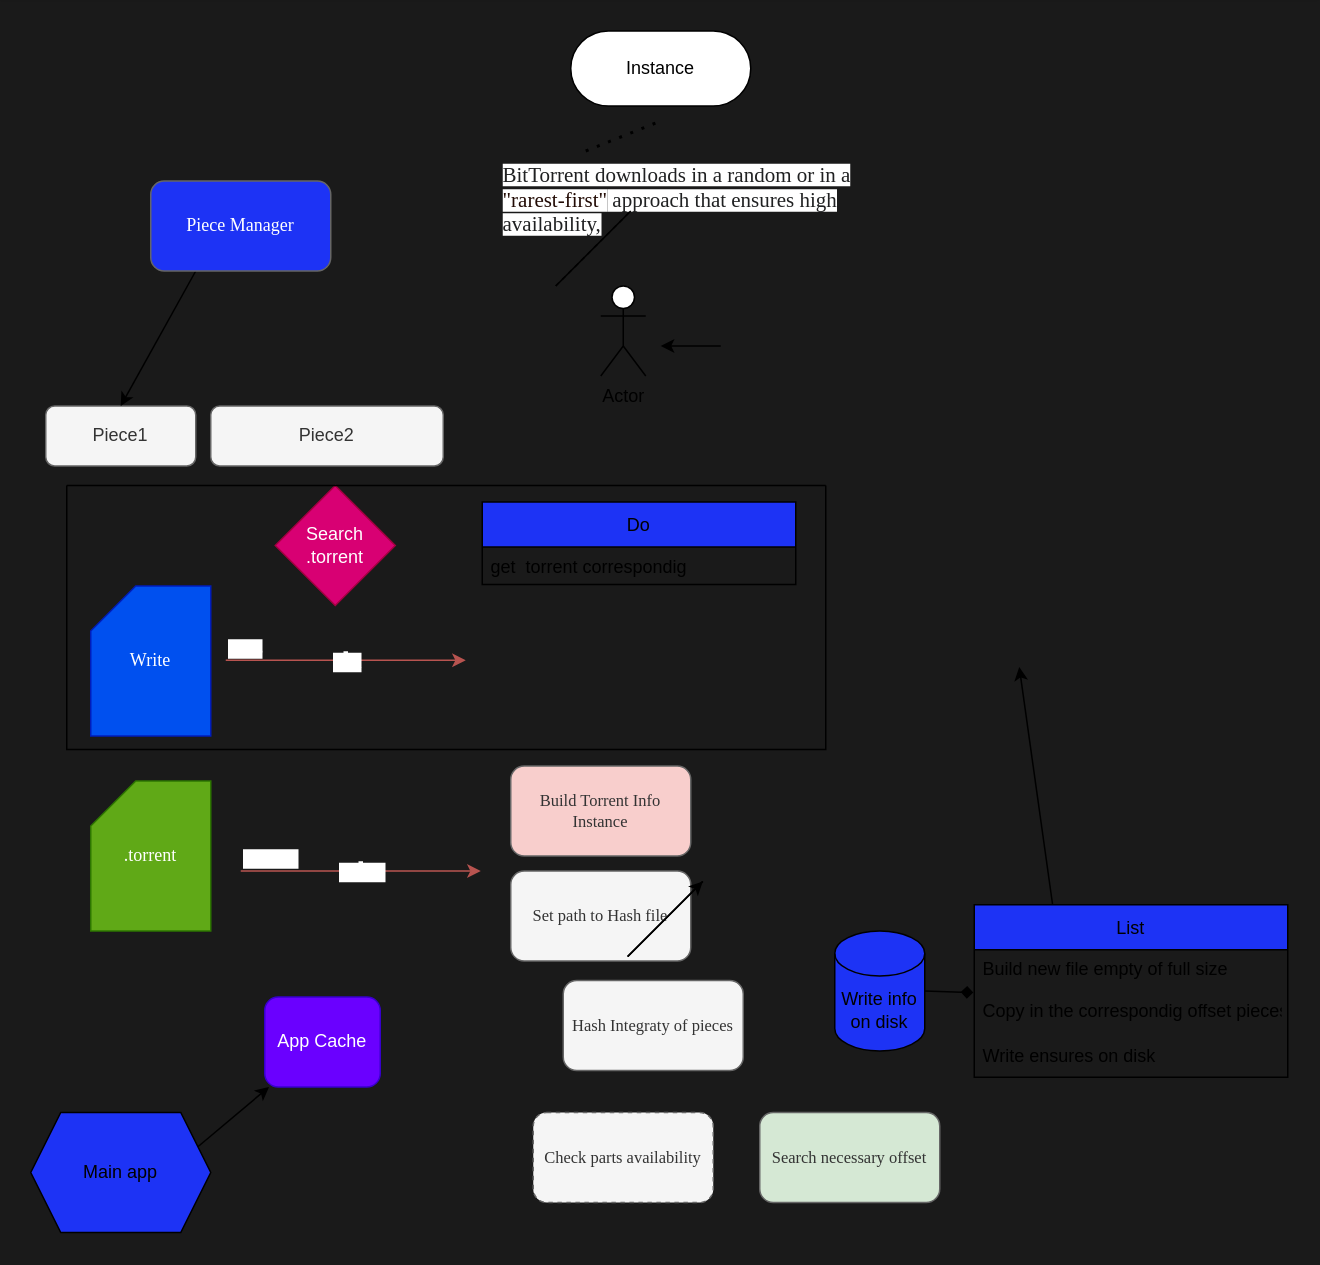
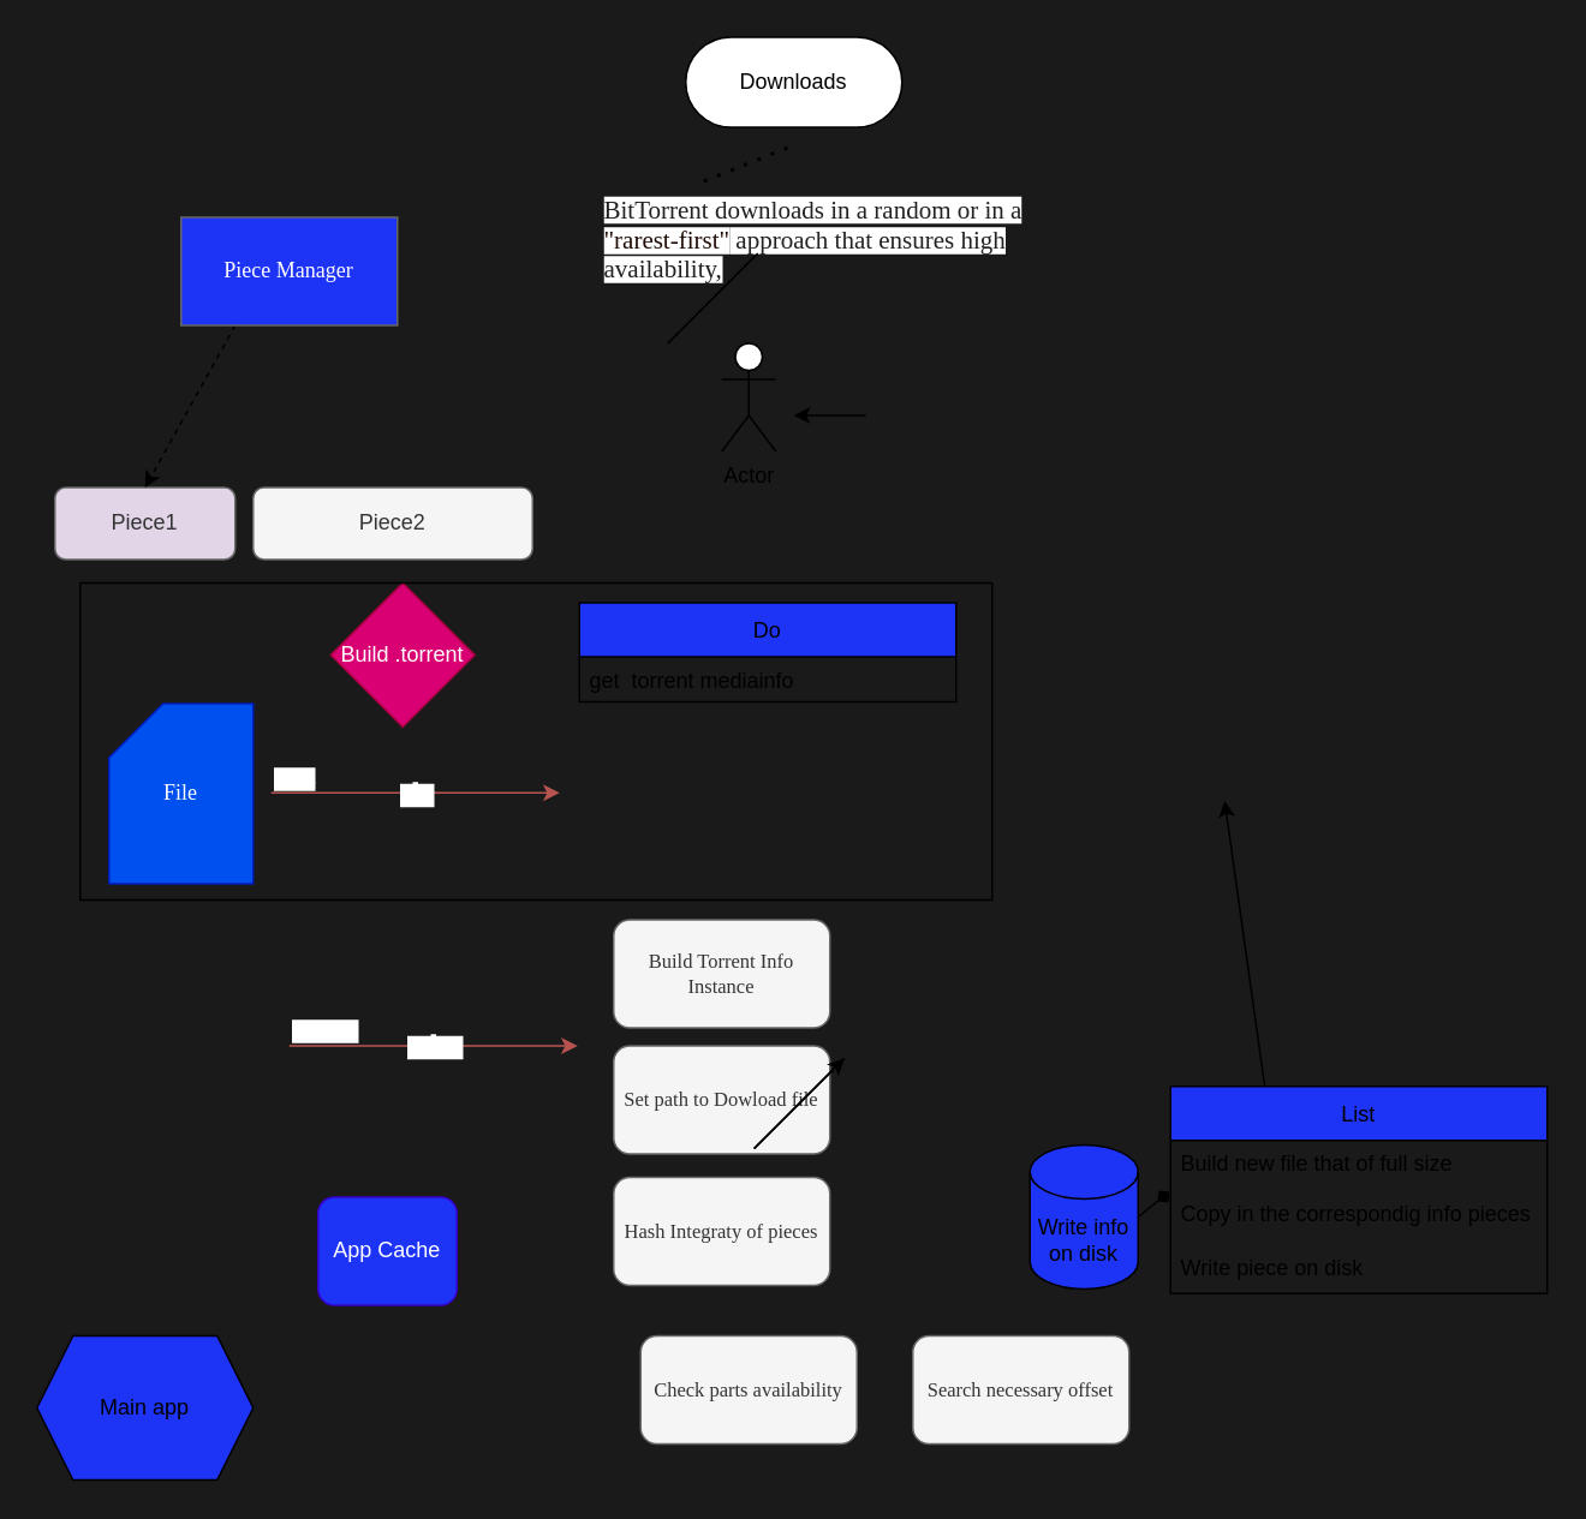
- <mxCell id="5" value="Instance" style="rounded=1;whiteSpace=wrap;html=1;arcSize=50;" parent="1" vertex="1"><mxGeometry x="380" y="20" width="120" height="50" as="geometry" /></mxCell>
+ <mxCell id="5" value="Downloads" style="rounded=1;whiteSpace=wrap;html=1;arcSize=50;" parent="1" vertex="1"><mxGeometry x="380" y="20" width="120" height="50" as="geometry" /></mxCell>
- <mxCell id="8" value="&lt;font color=&quot;#ffffff&quot;&gt;Piece Manager&lt;/font&gt;" style="rounded=1;whiteSpace=wrap;html=1;fontFamily=Tahoma;fontColor=#333333;fillColor=#1D33F5;strokeColor=#666666;" parent="1" vertex="1"><mxGeometry x="100" y="120" width="120" height="60" as="geometry" /></mxCell>
+ <mxCell id="8" value="&lt;font color=&quot;#ffffff&quot;&gt;Piece Manager&lt;/font&gt;" style="whiteSpace=wrap;html=1;fontFamily=Tahoma;fontColor=#333333;fillColor=#1D33F5;strokeColor=#666666;rounded=0;" parent="1" vertex="1"><mxGeometry x="100" y="120" width="120" height="60" as="geometry" /></mxCell>
- <mxCell id="7" style="edgeStyle=none;html=1;exitX=0.25;exitY=1;exitDx=0;exitDy=0;entryX=0.5;entryY=0;entryDx=0;entryDy=0;fontFamily=Tahoma;fontColor=#FFFFFF;" parent="1" source="8" target="2" edge="1"><mxGeometry relative="1" as="geometry" /></mxCell>
+ <mxCell id="7" style="edgeStyle=none;html=1;exitX=0.25;exitY=1;exitDx=0;exitDy=0;entryX=0.5;entryY=0;entryDx=0;entryDy=0;fontFamily=Tahoma;fontColor=#FFFFFF;dashed=1;" parent="1" source="8" target="2" edge="1"><mxGeometry relative="1" as="geometry" /></mxCell>
- <mxCell id="2" value="Piece1" style="rounded=1;whiteSpace=wrap;html=1;fillColor=#f5f5f5;fontColor=#333333;strokeColor=#666666;" parent="1" vertex="1"><mxGeometry x="30" y="270" width="100" height="40" as="geometry" /></mxCell>
+ <mxCell id="2" value="Piece1" style="rounded=1;whiteSpace=wrap;html=1;fillColor=#e1d5e7;fontColor=#333333;strokeColor=#666666;" parent="1" vertex="1"><mxGeometry x="30" y="270" width="100" height="40" as="geometry" /></mxCell>
- <mxCell id="40" value="Search .torrent" style="rhombus;whiteSpace=wrap;html=1;fillColor=#d80073;fontColor=#ffffff;strokeColor=#A50040;" vertex="1" parent="1"><mxGeometry x="183" y="323" width="80" height="80" as="geometry" /></mxCell>
+ <mxCell id="40" value="Build .torrent" style="rhombus;whiteSpace=wrap;html=1;fillColor=#d80073;fontColor=#ffffff;strokeColor=#A50040;" vertex="1" parent="1"><mxGeometry x="183" y="323" width="80" height="80" as="geometry" /></mxCell>
- <mxCell id="43" value="get  torrent correspondig" style="text;strokeColor=none;fillColor=none;align=left;verticalAlign=middle;spacingLeft=4;spacingRight=4;overflow=hidden;points=[[0,0.5],[1,0.5]];portConstraint=eastwest;rotatable=0;" vertex="1" parent="42"><mxGeometry y="30" width="209" height="25" as="geometry" /></mxCell>
+ <mxCell id="43" value="get  torrent mediainfo" style="text;strokeColor=none;fillColor=none;align=left;verticalAlign=middle;spacingLeft=4;spacingRight=4;overflow=hidden;points=[[0,0.5],[1,0.5]];portConstraint=eastwest;rotatable=0;" vertex="1" parent="42"><mxGeometry y="30" width="209" height="25" as="geometry" /></mxCell>
- <mxCell id="13" value="Write" style="shape=card;whiteSpace=wrap;html=1;fontFamily=Tahoma;fontColor=#ffffff;fillColor=#0050ef;strokeColor=#001DBC;" parent="1" vertex="1"><mxGeometry x="60" y="390" width="80" height="100" as="geometry" /></mxCell>
+ <mxCell id="13" value="File" style="shape=card;whiteSpace=wrap;html=1;fontFamily=Tahoma;fontColor=#ffffff;fillColor=#0050ef;strokeColor=#001DBC;" parent="1" vertex="1"><mxGeometry x="60" y="390" width="80" height="100" as="geometry" /></mxCell>
- <mxCell id="24" value="Build Torrent Info Instance" style="rounded=1;whiteSpace=wrap;html=1;fontFamily=Tahoma;fontSize=11;fillColor=#f8cecc;fontColor=#333333;strokeColor=#666666;" parent="1" vertex="1"><mxGeometry x="340" y="510" width="120" height="60" as="geometry" /></mxCell>
+ <mxCell id="24" value="Build Torrent Info Instance" style="rounded=1;whiteSpace=wrap;html=1;fontFamily=Tahoma;fontSize=11;fillColor=#f5f5f5;fontColor=#333333;strokeColor=#666666;" parent="1" vertex="1"><mxGeometry x="340" y="510" width="120" height="60" as="geometry" /></mxCell>
- <mxCell id="20" value=".torrent" style="shape=card;whiteSpace=wrap;html=1;fontFamily=Tahoma;fontColor=#ffffff;fillColor=#60a917;strokeColor=#2D7600;" parent="1" vertex="1"><mxGeometry x="60" y="520" width="80" height="100" as="geometry" /></mxCell>
- <mxCell id="25" value="Set path to Hash file" style="rounded=1;whiteSpace=wrap;html=1;fontFamily=Tahoma;fontSize=11;fillColor=#f5f5f5;strokeColor=#666666;fontColor=#333333;" parent="1" vertex="1"><mxGeometry x="340" y="580" width="120" height="60" as="geometry" /></mxCell>
+ <mxCell id="25" value="Set path to Dowload file" style="rounded=1;whiteSpace=wrap;html=1;fontFamily=Tahoma;fontSize=11;fillColor=#f5f5f5;strokeColor=#666666;fontColor=#333333;" parent="1" vertex="1"><mxGeometry x="340" y="580" width="120" height="60" as="geometry" /></mxCell>
- <mxCell id="37" value="Build new file empty of full size" style="text;strokeColor=none;fillColor=none;align=left;verticalAlign=middle;spacingLeft=4;spacingRight=4;overflow=hidden;points=[[0,0.5],[1,0.5]];portConstraint=eastwest;rotatable=0;" parent="36" vertex="1"><mxGeometry y="30" width="209" height="25" as="geometry" /></mxCell>
+ <mxCell id="37" value="Build new file that of full size" style="text;strokeColor=none;fillColor=none;align=left;verticalAlign=middle;spacingLeft=4;spacingRight=4;overflow=hidden;points=[[0,0.5],[1,0.5]];portConstraint=eastwest;rotatable=0;" parent="36" vertex="1"><mxGeometry y="30" width="209" height="25" as="geometry" /></mxCell>
- <mxCell id="34" value="Write info on disk" style="shape=cylinder3;whiteSpace=wrap;html=1;boundedLbl=1;backgroundOutline=1;size=15;fillColor=#1D33F5;" parent="1" vertex="1"><mxGeometry x="556" y="620" width="60" height="80" as="geometry" /></mxCell>
+ <mxCell id="34" value="Write info on disk" style="shape=cylinder3;whiteSpace=wrap;html=1;boundedLbl=1;backgroundOutline=1;size=15;fillColor=#1D33F5;" parent="1" vertex="1"><mxGeometry x="571" y="635" width="60" height="80" as="geometry" /></mxCell>
- <mxCell id="38" value="Copy in the correspondig offset pieces" style="text;strokeColor=none;fillColor=none;align=left;verticalAlign=middle;spacingLeft=4;spacingRight=4;overflow=hidden;points=[[0,0.5],[1,0.5]];portConstraint=eastwest;rotatable=0;" parent="36" vertex="1"><mxGeometry y="55" width="209" height="30" as="geometry" /></mxCell>
+ <mxCell id="38" value="Copy in the correspondig info pieces" style="text;strokeColor=none;fillColor=none;align=left;verticalAlign=middle;spacingLeft=4;spacingRight=4;overflow=hidden;points=[[0,0.5],[1,0.5]];portConstraint=eastwest;rotatable=0;" parent="36" vertex="1"><mxGeometry y="55" width="209" height="30" as="geometry" /></mxCell>
- <mxCell id="18" value="Hash Integraty of pieces" style="rounded=1;whiteSpace=wrap;html=1;fontFamily=Tahoma;fontSize=11;fontColor=#333333;fillColor=#f5f5f5;strokeColor=#666666;" parent="1" vertex="1"><mxGeometry x="375" y="653" width="120" height="60" as="geometry" /></mxCell>
+ <mxCell id="18" value="Hash Integraty of pieces" style="rounded=1;whiteSpace=wrap;html=1;fontFamily=Tahoma;fontSize=11;fontColor=#333333;fillColor=#f5f5f5;strokeColor=#666666;" parent="1" vertex="1"><mxGeometry x="340" y="653" width="120" height="60" as="geometry" /></mxCell>
- <mxCell id="26" value="App Cache" style="rounded=1;whiteSpace=wrap;html=1;fillColor=#6a00ff;fontColor=#ffffff;strokeColor=#3700CC;" parent="1" vertex="1"><mxGeometry x="176" y="664" width="77" height="60" as="geometry" /></mxCell>
+ <mxCell id="26" value="App Cache" style="rounded=1;whiteSpace=wrap;html=1;fillColor=#1d33f5;fontColor=#ffffff;strokeColor=#3700CC;" parent="1" vertex="1"><mxGeometry x="176" y="664" width="77" height="60" as="geometry" /></mxCell>
- <mxCell id="39" value="Write ensures on disk" style="text;strokeColor=none;fillColor=none;align=left;verticalAlign=middle;spacingLeft=4;spacingRight=4;overflow=hidden;points=[[0,0.5],[1,0.5]];portConstraint=eastwest;rotatable=0;" parent="36" vertex="1"><mxGeometry y="85" width="209" height="30" as="geometry" /></mxCell>
+ <mxCell id="39" value="Write piece on disk" style="text;strokeColor=none;fillColor=none;align=left;verticalAlign=middle;spacingLeft=4;spacingRight=4;overflow=hidden;points=[[0,0.5],[1,0.5]];portConstraint=eastwest;rotatable=0;" parent="36" vertex="1"><mxGeometry y="85" width="209" height="30" as="geometry" /></mxCell>
- <mxCell id="27" style="edgeStyle=none;html=1;exitX=1;exitY=0.25;exitDx=0;exitDy=0;" parent="1" source="28" target="26" edge="1"><mxGeometry relative="1" as="geometry" /></mxCell>
- <mxCell id="17" value="Check parts availability" style="rounded=1;whiteSpace=wrap;html=1;fontFamily=Tahoma;fontSize=11;fontColor=#333333;fillColor=#f5f5f5;strokeColor=#666666;dashed=1;" parent="1" vertex="1"><mxGeometry x="355" y="741" width="120" height="60" as="geometry" /></mxCell>
+ <mxCell id="17" value="Check parts availability" style="rounded=1;whiteSpace=wrap;html=1;fontFamily=Tahoma;fontSize=11;fontColor=#333333;fillColor=#f5f5f5;strokeColor=#666666;" parent="1" vertex="1"><mxGeometry x="355" y="741" width="120" height="60" as="geometry" /></mxCell>
- <mxCell id="19" value="Search necessary offset" style="rounded=1;whiteSpace=wrap;html=1;fontFamily=Tahoma;fontSize=11;fontColor=#333333;fillColor=#d5e8d4;strokeColor=#666666;" parent="1" vertex="1"><mxGeometry x="506" y="741" width="120" height="60" as="geometry" /></mxCell>
+ <mxCell id="19" value="Search necessary offset" style="rounded=1;whiteSpace=wrap;html=1;fontFamily=Tahoma;fontSize=11;fontColor=#333333;fillColor=#f5f5f5;strokeColor=#666666;" parent="1" vertex="1"><mxGeometry x="506" y="741" width="120" height="60" as="geometry" /></mxCell>
